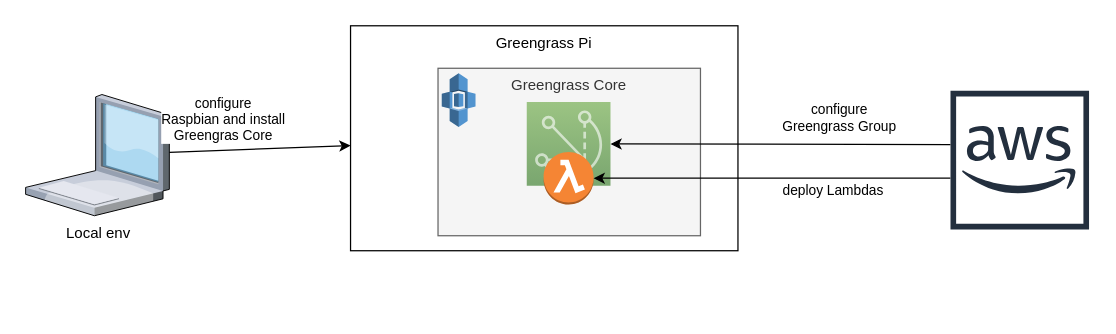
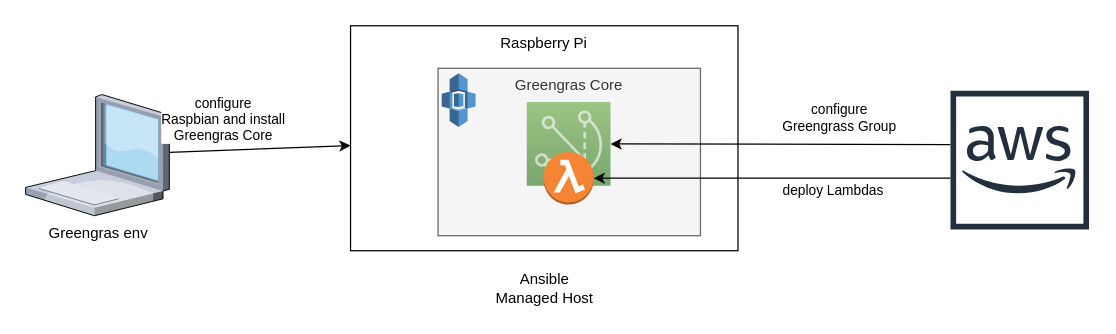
- <mxCell id="2" value="Greengrass Pi&lt;br&gt;" style="rounded=0;whiteSpace=wrap;html=1;verticalAlign=top;" vertex="1" parent="1"><mxGeometry x="280" y="20" width="310" height="180" as="geometry" /></mxCell>
+ <mxCell id="2" value="Raspberry Pi&lt;br&gt;" style="rounded=0;whiteSpace=wrap;html=1;verticalAlign=top;" vertex="1" parent="1"><mxGeometry x="280" y="20" width="310" height="180" as="geometry" /></mxCell>
- <mxCell id="5" value="Greengrass Core" style="rounded=0;whiteSpace=wrap;html=1;verticalAlign=top;fillColor=#f5f5f5;strokeColor=#666666;fontColor=#333333;" vertex="1" parent="1"><mxGeometry x="350" y="54" width="210" height="134" as="geometry" /></mxCell>
+ <mxCell id="5" value="Greengras Core" style="rounded=0;whiteSpace=wrap;html=1;verticalAlign=top;fillColor=#f5f5f5;strokeColor=#666666;fontColor=#333333;" vertex="1" parent="1"><mxGeometry x="350" y="54" width="210" height="134" as="geometry" /></mxCell>
- <mxCell id="3" value="Local env" style="verticalLabelPosition=bottom;aspect=fixed;html=1;verticalAlign=top;strokeColor=none;align=center;outlineConnect=0;shape=mxgraph.citrix.laptop_1;" vertex="1" parent="1"><mxGeometry x="20" y="75" width="115" height="97" as="geometry" /></mxCell>
+ <mxCell id="3" value="Greengras env" style="verticalLabelPosition=bottom;aspect=fixed;html=1;verticalAlign=top;strokeColor=none;align=center;outlineConnect=0;shape=mxgraph.citrix.laptop_1;" vertex="1" parent="1"><mxGeometry x="20" y="75" width="115" height="97" as="geometry" /></mxCell>
+ <mxCell id="8" value="Ansible&lt;br&gt;Managed Host" style="text;html=1;strokeColor=none;fillColor=none;align=center;verticalAlign=middle;whiteSpace=wrap;rounded=0;" vertex="1" parent="1"><mxGeometry x="382.5" y="215" width="105" height="30" as="geometry" /></mxCell>
